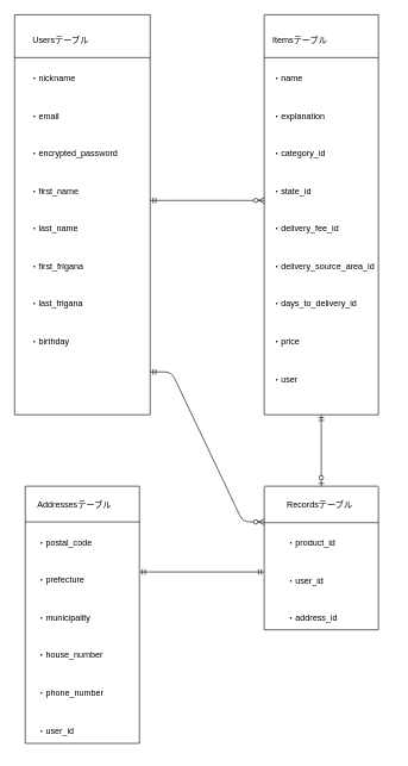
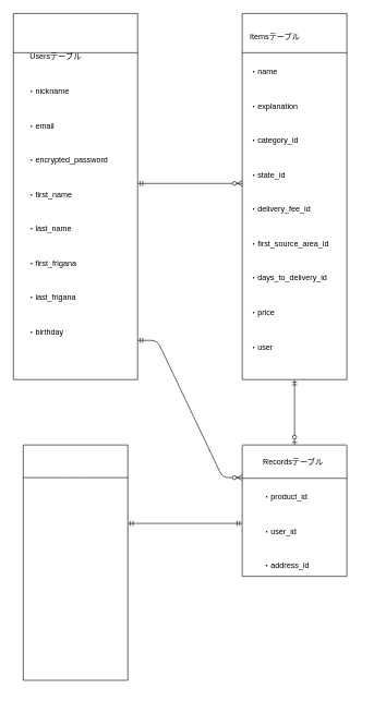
- <mxCell id="16" value="&lt;p class=&quot;p1&quot;&gt;Itemsテーブル&lt;/p&gt;&#10;&lt;p class=&quot;p1&quot;&gt;・name&lt;/p&gt;&#10;&lt;p class=&quot;p1&quot;&gt;・explanation&lt;/p&gt;&#10;&lt;p class=&quot;p1&quot;&gt;・category_id&lt;/p&gt;&#10;&lt;p class=&quot;p1&quot;&gt;・state_id&lt;/p&gt;&#10;&lt;p class=&quot;p1&quot;&gt;・delivery_fee_id&lt;/p&gt;&#10;&lt;p class=&quot;p1&quot;&gt;・delivery_source_area_id&lt;/p&gt;&#10;&lt;p class=&quot;p1&quot;&gt;・days_to_delivery_id&lt;/p&gt;&#10;&lt;p class=&quot;p1&quot;&gt;・price&lt;/p&gt;&#10;&lt;p class=&quot;p1&quot;&gt;&lt;span class=&quot;s1&quot;&gt;・&lt;/span&gt;user&lt;/p&gt;" style="text;whiteSpace=wrap;html=1;" vertex="1" parent="10"><mxGeometry x="10" y="10" width="170" height="520" as="geometry" /></mxCell>
+ <mxCell id="16" value="&lt;p class=&quot;p1&quot;&gt;Itemsテーブル&lt;/p&gt;&#10;&lt;p class=&quot;p1&quot;&gt;・name&lt;/p&gt;&#10;&lt;p class=&quot;p1&quot;&gt;・explanation&lt;/p&gt;&#10;&lt;p class=&quot;p1&quot;&gt;・category_id&lt;/p&gt;&#10;&lt;p class=&quot;p1&quot;&gt;・state_id&lt;/p&gt;&#10;&lt;p class=&quot;p1&quot;&gt;・delivery_fee_id&lt;/p&gt;&#10;&lt;p class=&quot;p1&quot;&gt;・first_source_area_id&lt;/p&gt;&#10;&lt;p class=&quot;p1&quot;&gt;・days_to_delivery_id&lt;/p&gt;&#10;&lt;p class=&quot;p1&quot;&gt;・price&lt;/p&gt;&#10;&lt;p class=&quot;p1&quot;&gt;&lt;span class=&quot;s1&quot;&gt;・&lt;/span&gt;user&lt;/p&gt;" style="text;whiteSpace=wrap;html=1;" vertex="1" parent="10"><mxGeometry x="10" y="10" width="170" height="520" as="geometry" /></mxCell>
- <mxCell id="8" value="&lt;p class=&quot;p1&quot;&gt;&lt;span class=&quot;Apple-converted-space&quot;&gt;&amp;nbsp;&lt;/span&gt;Usersテーブル&lt;span class=&quot;Apple-converted-space&quot;&gt;&amp;nbsp; &amp;nbsp; &amp;nbsp; &amp;nbsp; &amp;nbsp;&lt;/span&gt;&lt;/p&gt;&#10;&lt;p class=&quot;p1&quot;&gt;・nickname&lt;/p&gt;&#10;&lt;p class=&quot;p1&quot;&gt;・email&lt;/p&gt;&#10;&lt;p class=&quot;p1&quot;&gt;・encrypted_password&lt;/p&gt;&#10;&lt;p class=&quot;p1&quot;&gt;・first_name&lt;/p&gt;&#10;&lt;p class=&quot;p1&quot;&gt;・last_name&lt;/p&gt;&#10;&lt;p class=&quot;p1&quot;&gt;・first_frigana&lt;/p&gt;&#10;&lt;p class=&quot;p1&quot;&gt;・last_frigana&lt;/p&gt;&#10;&lt;p class=&quot;p1&quot;&gt;&lt;span class=&quot;s1&quot;&gt;・&lt;/span&gt;birthday&lt;/p&gt;" style="text;whiteSpace=wrap;html=1;" vertex="1" parent="2"><mxGeometry x="20" y="10" width="150" height="470" as="geometry" /></mxCell>
+ <mxCell id="8" value="&lt;p class=&quot;p1&quot;&gt;&lt;span class=&quot;Apple-converted-space&quot;&gt;&amp;nbsp;&lt;/span&gt;Usersテーブル&lt;span class=&quot;Apple-converted-space&quot;&gt;&amp;nbsp; &amp;nbsp; &amp;nbsp; &amp;nbsp; &amp;nbsp;&lt;/span&gt;&lt;/p&gt;&#10;&lt;p class=&quot;p1&quot;&gt;・nickname&lt;/p&gt;&#10;&lt;p class=&quot;p1&quot;&gt;・email&lt;/p&gt;&#10;&lt;p class=&quot;p1&quot;&gt;・encrypted_password&lt;/p&gt;&#10;&lt;p class=&quot;p1&quot;&gt;・first_name&lt;/p&gt;&#10;&lt;p class=&quot;p1&quot;&gt;・last_name&lt;/p&gt;&#10;&lt;p class=&quot;p1&quot;&gt;・first_frigana&lt;/p&gt;&#10;&lt;p class=&quot;p1&quot;&gt;・last_frigana&lt;/p&gt;&#10;&lt;p class=&quot;p1&quot;&gt;&lt;span class=&quot;s1&quot;&gt;・&lt;/span&gt;birthday&lt;/p&gt;" style="text;whiteSpace=wrap;html=1;" vertex="1" parent="2"><mxGeometry x="20" y="40" width="150" height="470" as="geometry" /></mxCell>
- <mxCell id="18" value="&lt;p class=&quot;p1&quot;&gt;Addressesテーブル&lt;/p&gt;&#10;&lt;p class=&quot;p1&quot;&gt;・postal_code&lt;/p&gt;&#10;&lt;p class=&quot;p1&quot;&gt;・prefecture&lt;/p&gt;&#10;&lt;p class=&quot;p1&quot;&gt;・municipality&lt;/p&gt;&#10;&lt;p class=&quot;p1&quot;&gt;・house_number&lt;/p&gt;&#10;&lt;p class=&quot;p1&quot;&gt;・phone_number&lt;/p&gt;&#10;&lt;p class=&quot;p1&quot;&gt;&lt;span class=&quot;s1&quot;&gt;・&lt;/span&gt;user_id&lt;/p&gt;" style="text;whiteSpace=wrap;html=1;" parent="17" vertex="1"><mxGeometry x="15" width="130" height="370" as="geometry" /></mxCell>
